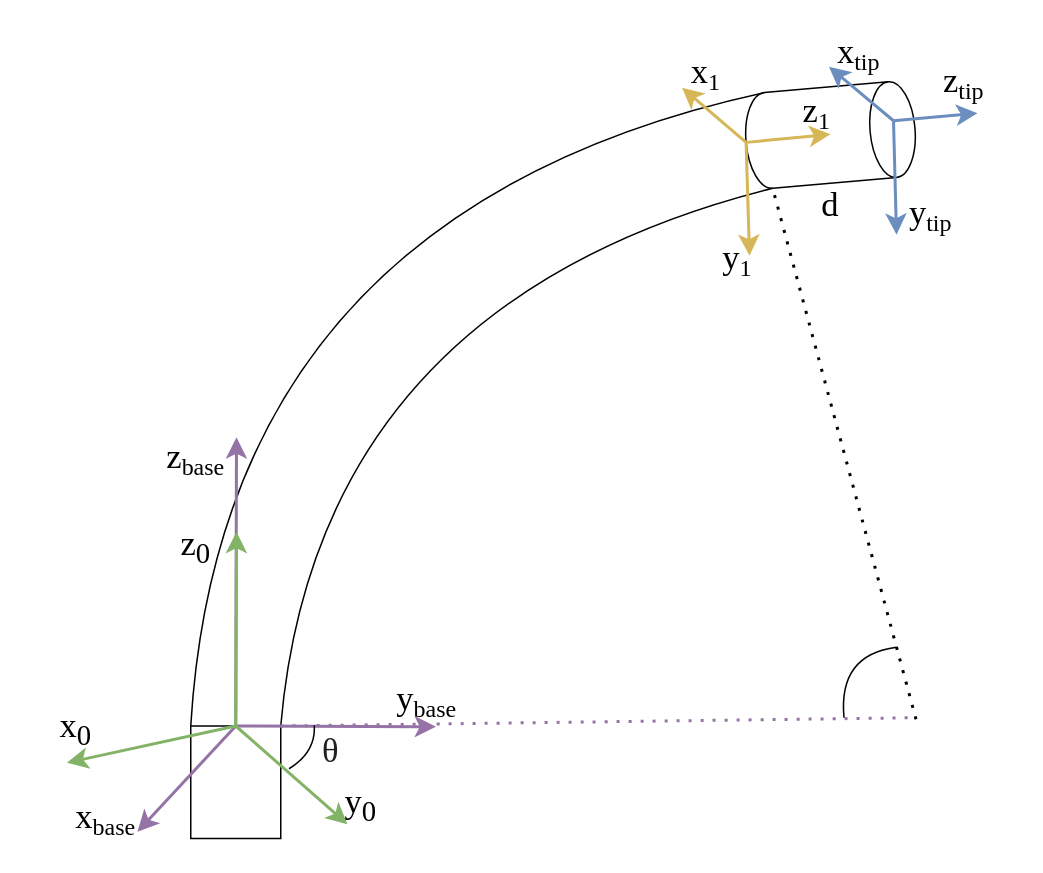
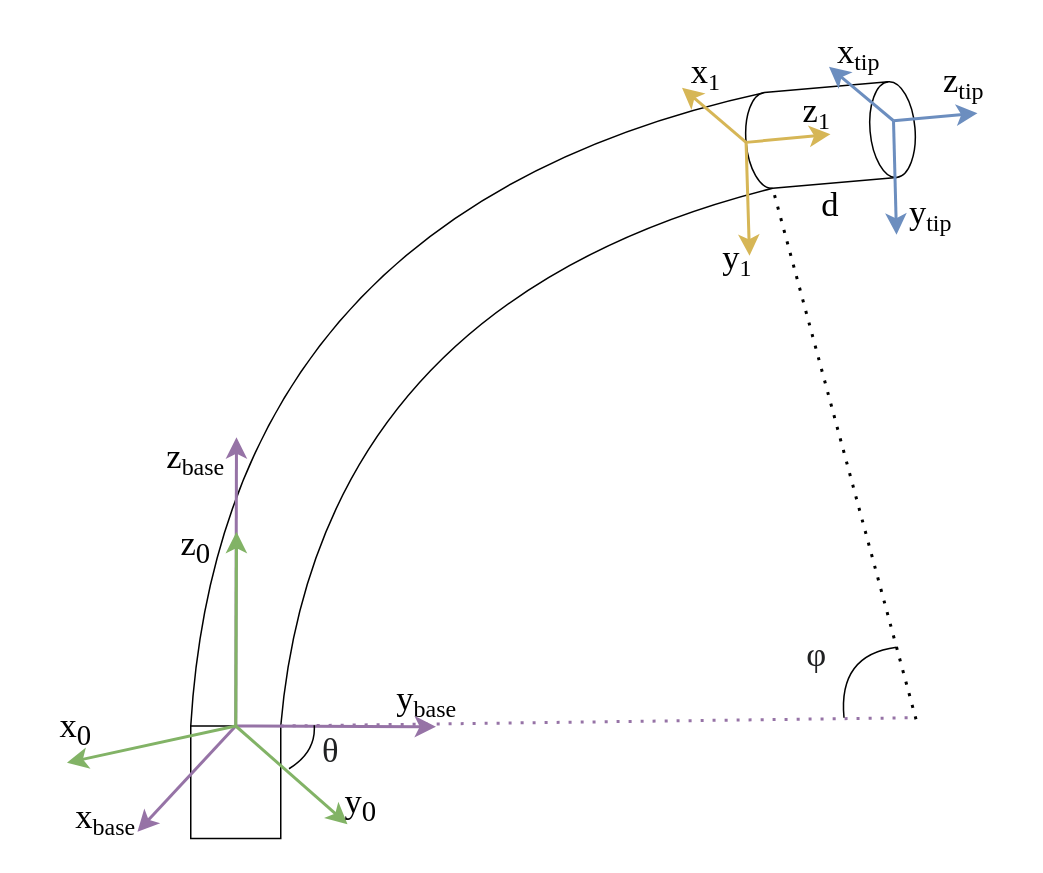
+ <mxCell id="21" value="&lt;span style=&quot;color: rgb(32, 33, 34); text-align: start;&quot;&gt;φ&lt;/span&gt;" style="text;html=1;align=center;verticalAlign=middle;whiteSpace=wrap;rounded=0;fontSize=23;fontFamily=Times New Roman;" vertex="1" parent="1"><mxGeometry x="514" y="421" width="60" height="30" as="geometry" /></mxCell>
